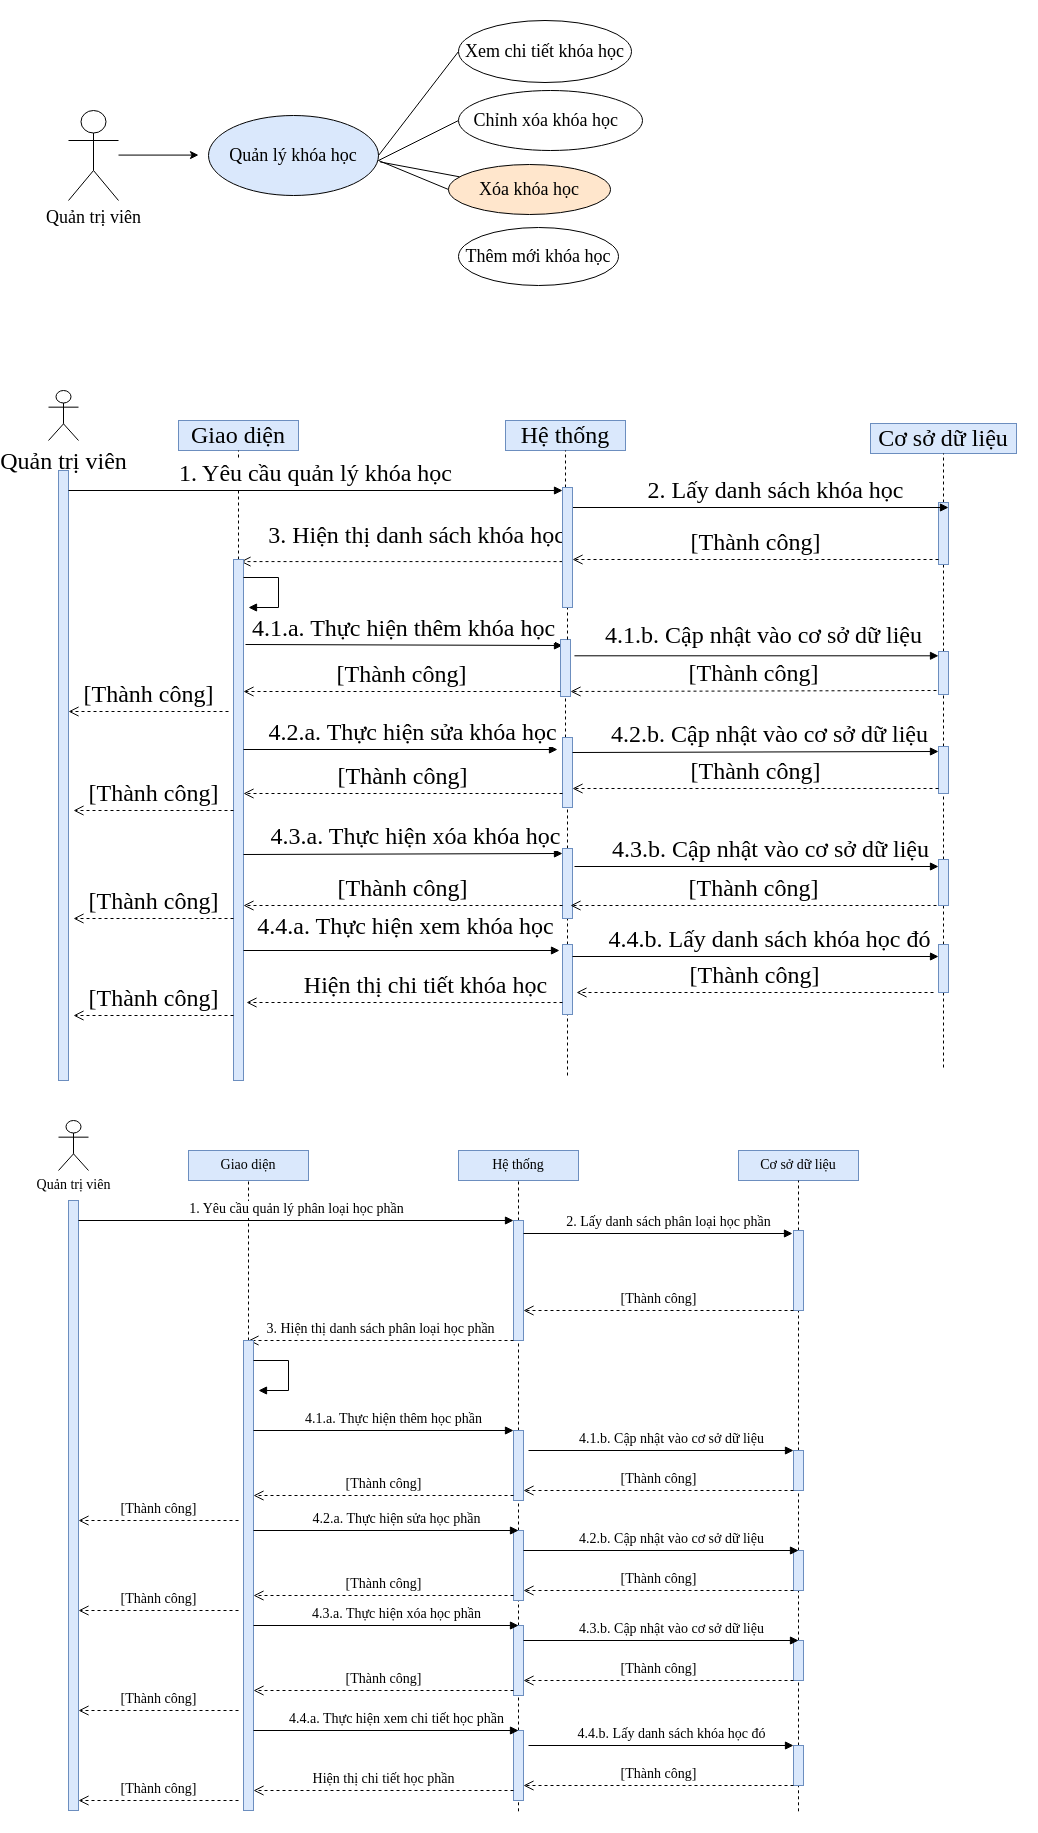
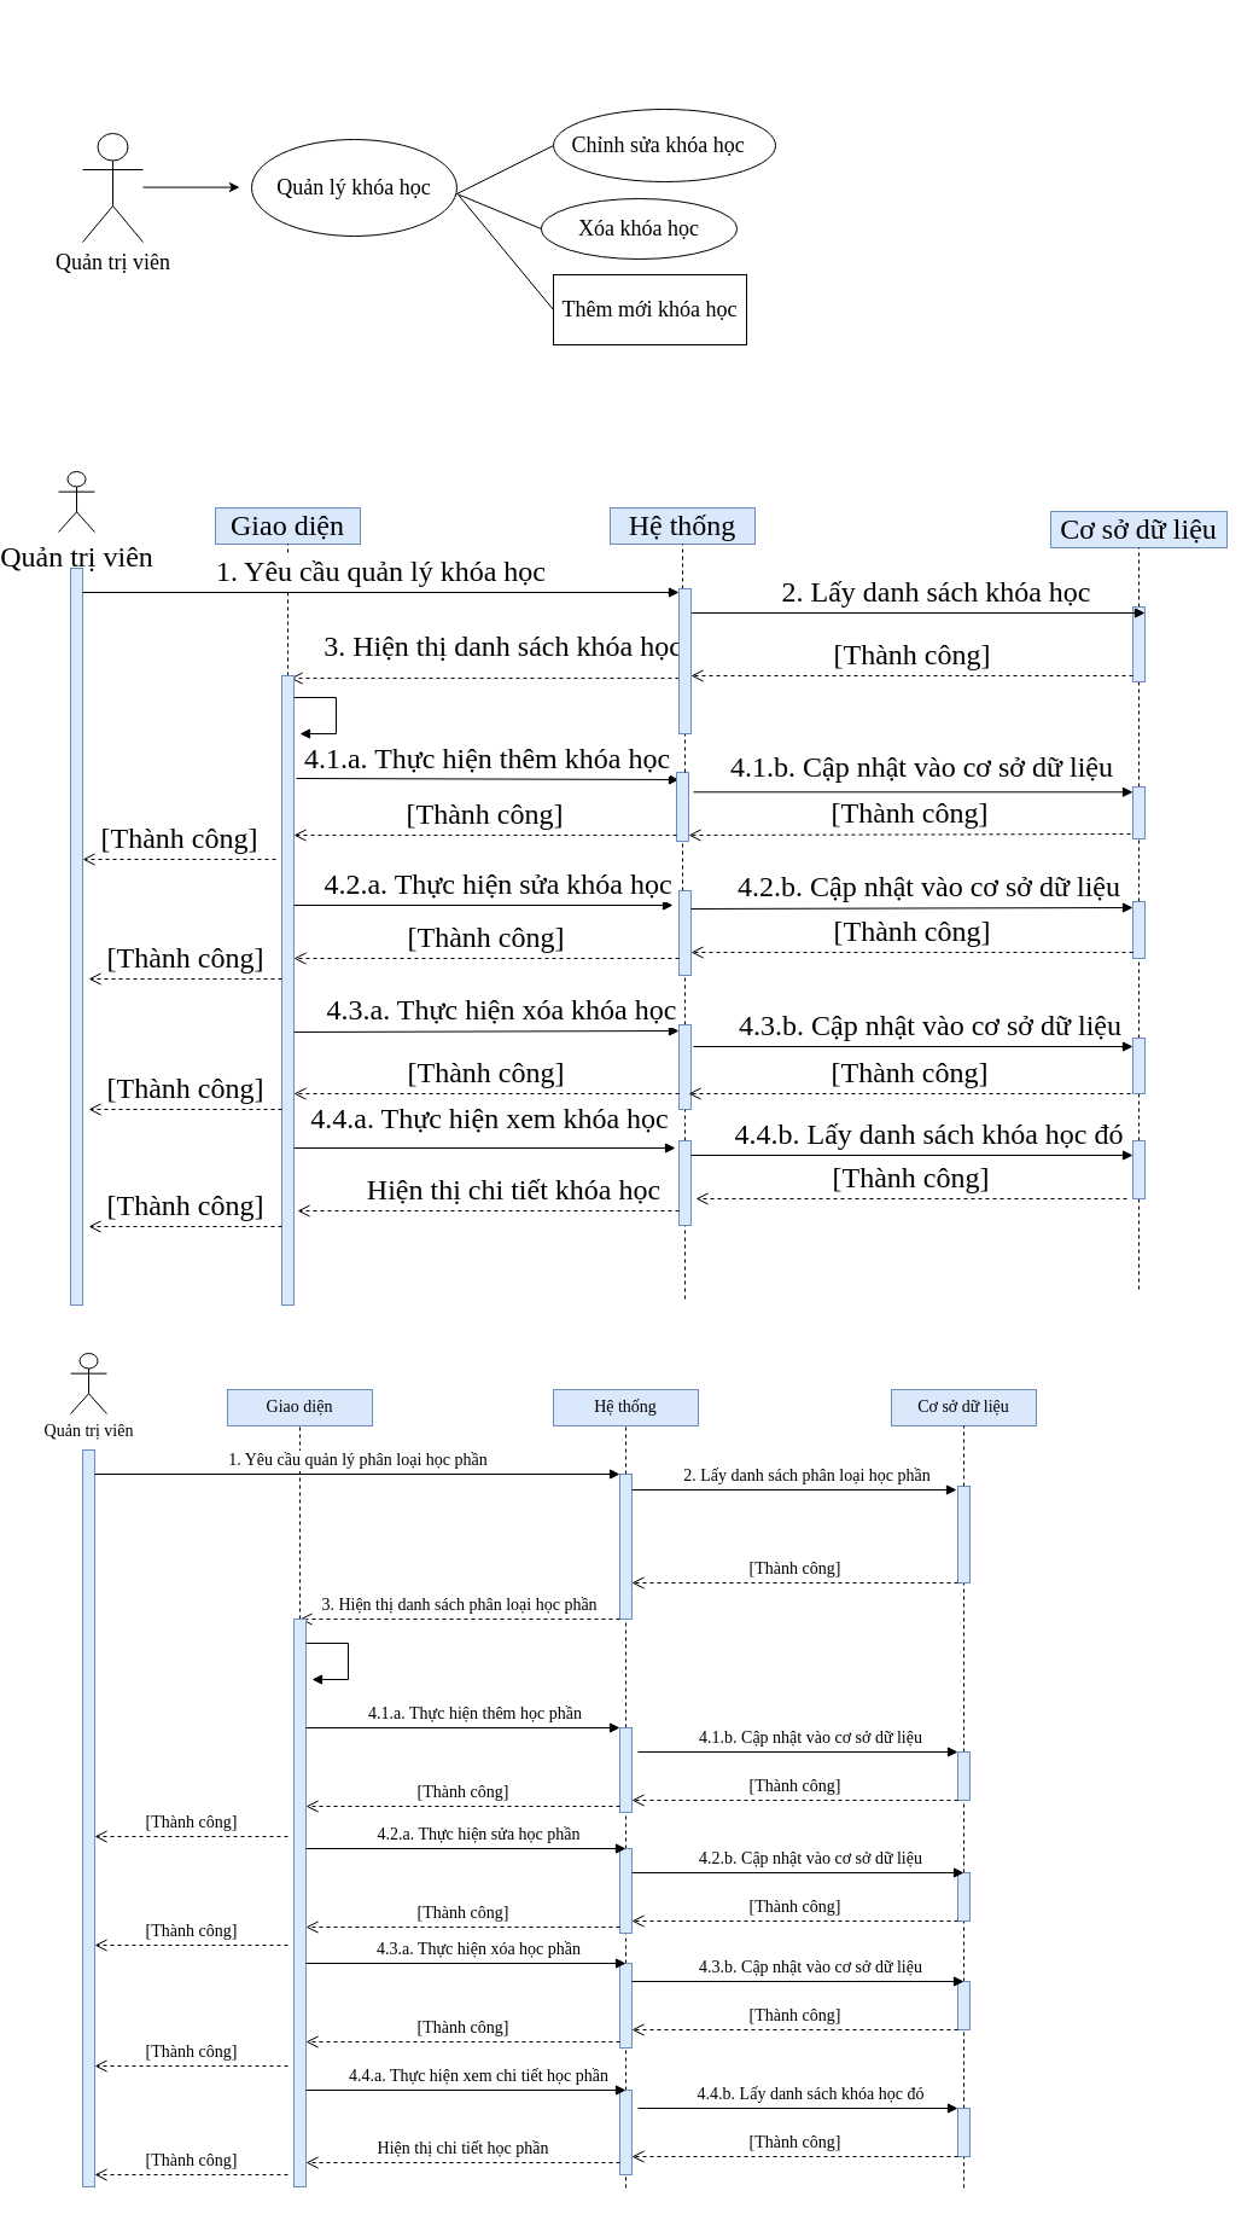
- <mxCell id="10" value="&lt;font style=&quot;font-size: 18px;&quot; face=&quot;Times New Roman&quot;&gt;Xem chi tiết khóa học&lt;/font&gt;" style="ellipse;whiteSpace=wrap;html=1;" parent="1" vertex="1"><mxGeometry x="430" y="20" width="173" height="62" as="geometry" /></mxCell>
- <mxCell id="5" value="" style="endArrow=none;html=1;rounded=0;entryX=0;entryY=0.5;entryDx=0;entryDy=0;exitX=1;exitY=0.5;exitDx=0;exitDy=0;" parent="1" source="4" target="10" edge="1"><mxGeometry width="50" height="50" relative="1" as="geometry"><mxPoint x="330" y="130" as="sourcePoint" /><mxPoint x="400" y="60" as="targetPoint" /></mxGeometry></mxCell>
- <mxCell id="9" value="&lt;font style=&quot;font-size: 18px;&quot; face=&quot;Times New Roman&quot;&gt;&amp;nbsp; &amp;nbsp;Chỉnh xóa khóa học&lt;span style=&quot;white-space: pre;&quot;&gt;&#09;&lt;/span&gt;&lt;/font&gt;" style="ellipse;whiteSpace=wrap;html=1;align=center;" parent="1" vertex="1"><mxGeometry x="430" y="90" width="184" height="60" as="geometry" /></mxCell>
+ <mxCell id="9" value="&lt;font style=&quot;font-size: 18px;&quot; face=&quot;Times New Roman&quot;&gt;&amp;nbsp; &amp;nbsp;Chỉnh sửa khóa học&lt;span style=&quot;white-space: pre;&quot;&gt;&#09;&lt;/span&gt;&lt;/font&gt;" style="ellipse;whiteSpace=wrap;html=1;align=center;" parent="1" vertex="1"><mxGeometry x="430" y="90" width="184" height="60" as="geometry" /></mxCell>
- <mxCell id="4" value="&lt;font style=&quot;font-size: 18px;&quot; face=&quot;Times New Roman&quot;&gt;Quản lý khóa học&lt;/font&gt;" style="ellipse;whiteSpace=wrap;html=1;fillColor=#dae8fc;" parent="1" vertex="1"><mxGeometry x="180" y="115" width="170" height="80" as="geometry" /></mxCell>
+ <mxCell id="4" value="&lt;font style=&quot;font-size: 18px;&quot; face=&quot;Times New Roman&quot;&gt;Quản lý khóa học&lt;/font&gt;" style="ellipse;whiteSpace=wrap;html=1;" parent="1" vertex="1"><mxGeometry x="180" y="115" width="170" height="80" as="geometry" /></mxCell>
- <mxCell id="7" value="" style="endArrow=none;html=1;rounded=0;exitX=1.01;exitY=0.581;exitDx=0;exitDy=0;exitPerimeter=0;" parent="1" source="4" target="11" edge="1"><mxGeometry width="50" height="50" relative="1" as="geometry"><mxPoint x="340" y="260" as="sourcePoint" /><mxPoint x="420" y="260" as="targetPoint" /></mxGeometry></mxCell>
+ <mxCell id="7" value="" style="endArrow=none;html=1;rounded=0;entryX=0;entryY=0.5;entryDx=0;entryDy=0;exitX=1.01;exitY=0.581;exitDx=0;exitDy=0;exitPerimeter=0;" parent="1" source="4" target="12" edge="1"><mxGeometry width="50" height="50" relative="1" as="geometry"><mxPoint x="340" y="260" as="sourcePoint" /><mxPoint x="420" y="260" as="targetPoint" /></mxGeometry></mxCell>
- <mxCell id="11" value="&lt;font style=&quot;font-size: 18px;&quot; face=&quot;Times New Roman&quot;&gt;Xóa khóa học&lt;/font&gt;" style="ellipse;whiteSpace=wrap;html=1;fillColor=#ffe6cc;" parent="1" vertex="1"><mxGeometry x="420" y="164" width="162" height="50" as="geometry" /></mxCell>
+ <mxCell id="11" value="&lt;font style=&quot;font-size: 18px;&quot; face=&quot;Times New Roman&quot;&gt;Xóa khóa học&lt;/font&gt;" style="ellipse;whiteSpace=wrap;html=1;" parent="1" vertex="1"><mxGeometry x="420" y="164" width="162" height="50" as="geometry" /></mxCell>
- <mxCell id="12" value="&lt;font style=&quot;font-size: 18px;&quot; face=&quot;Times New Roman&quot;&gt;Thêm mới khóa học&lt;/font&gt;" style="ellipse;whiteSpace=wrap;html=1;" parent="1" vertex="1"><mxGeometry x="430" y="227" width="160" height="58" as="geometry" /></mxCell>
+ <mxCell id="12" value="&lt;font style=&quot;font-size: 18px;&quot; face=&quot;Times New Roman&quot;&gt;Thêm mới khóa học&lt;/font&gt;" style="whiteSpace=wrap;html=1;rounded=0;" parent="1" vertex="1"><mxGeometry x="430" y="227" width="160" height="58" as="geometry" /></mxCell>
